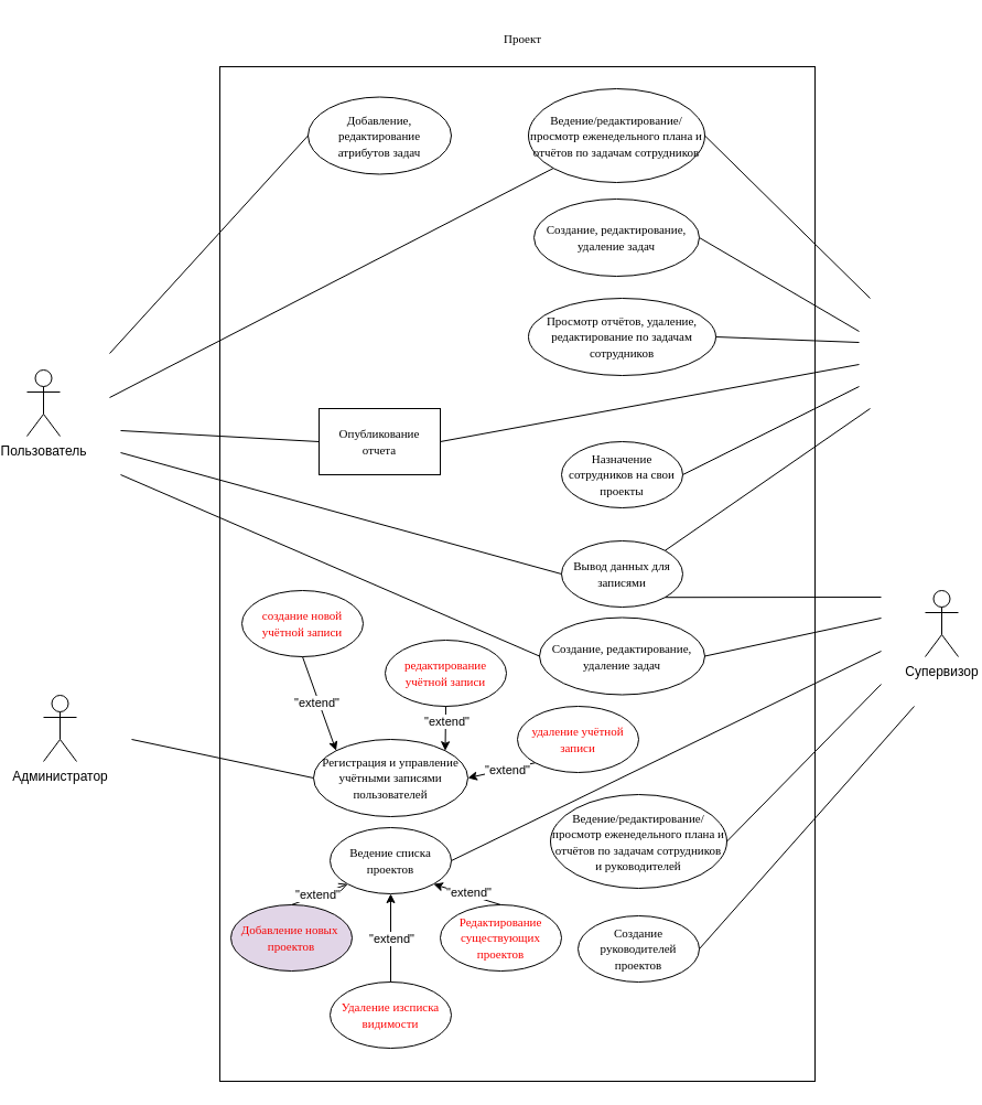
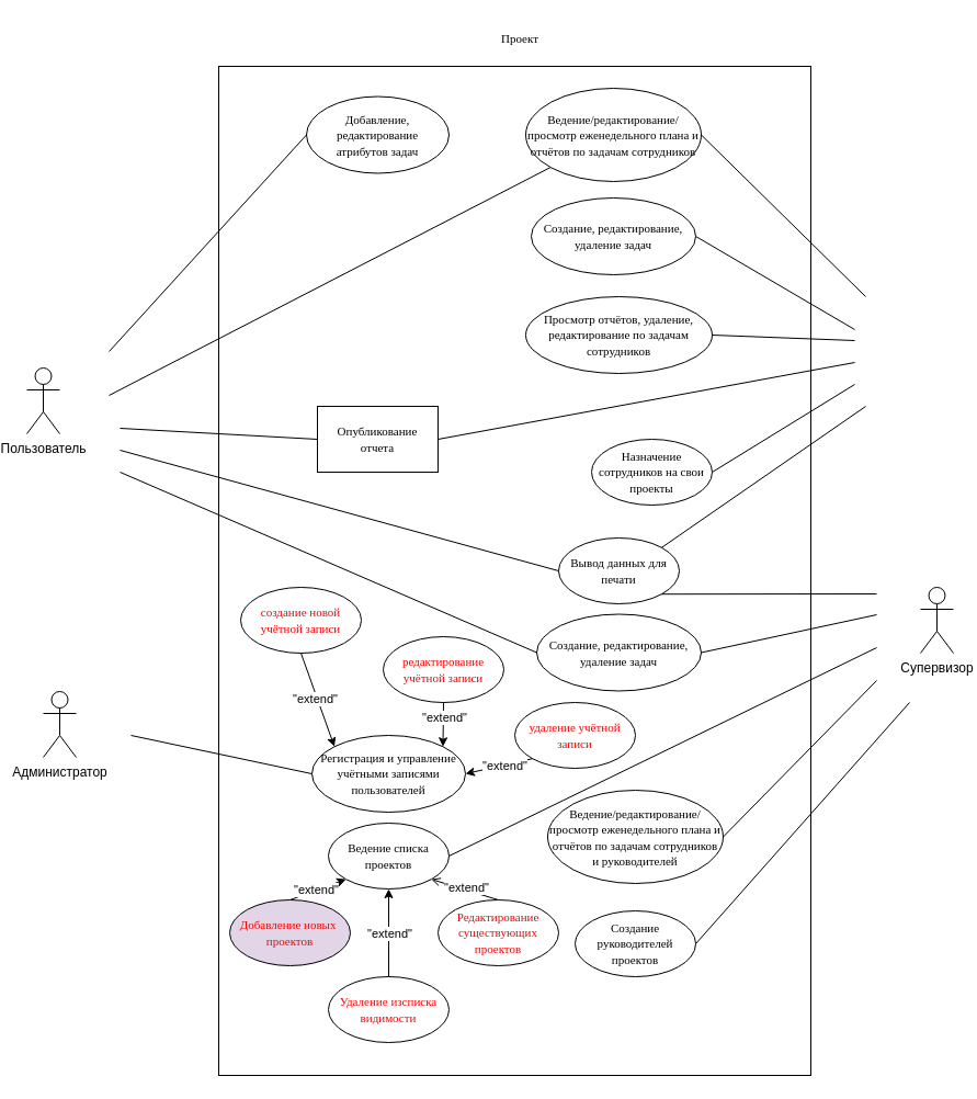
- <mxCell id="10" value="&lt;font face=&quot;Times New Roman&quot;&gt;&lt;span style=&quot;font-size: 11px;&quot;&gt;Назначение сотрудников на свои проекты&lt;/span&gt;&lt;/font&gt;" style="ellipse;whiteSpace=wrap;html=1;" parent="1" vertex="1"><mxGeometry x="505" y="400" width="110" height="60" as="geometry" /></mxCell>
+ <mxCell id="10" value="&lt;font face=&quot;Times New Roman&quot;&gt;&lt;span style=&quot;font-size: 11px;&quot;&gt;Назначение сотрудников на свои проекты&lt;/span&gt;&lt;/font&gt;" style="ellipse;whiteSpace=wrap;html=1;" parent="1" vertex="1"><mxGeometry x="535" y="400" width="110" height="60" as="geometry" /></mxCell>
- <mxCell id="7" value="&lt;span style=&quot;font-family: &amp;quot;Times New Roman&amp;quot;; font-size: 11px;&quot;&gt;Вывод данных для записями&lt;/span&gt;" style="ellipse;whiteSpace=wrap;html=1;" parent="1" vertex="1"><mxGeometry x="505" y="490" width="110" height="60" as="geometry" /></mxCell>
+ <mxCell id="7" value="&lt;span style=&quot;font-family: &amp;quot;Times New Roman&amp;quot;; font-size: 11px;&quot;&gt;Вывод данных для печати&lt;/span&gt;" style="ellipse;whiteSpace=wrap;html=1;" parent="1" vertex="1"><mxGeometry x="505" y="490" width="110" height="60" as="geometry" /></mxCell>
- <mxCell id="41" value="" style="endArrow=open;html=1;rounded=0;entryX=0;entryY=1;entryDx=0;entryDy=0;exitX=0.5;exitY=0;exitDx=0;exitDy=0;" parent="1" source="37" target="19" edge="1"><mxGeometry width="50" height="50" relative="1" as="geometry"><mxPoint x="336" y="830" as="sourcePoint" /><mxPoint x="275" y="781" as="targetPoint" /></mxGeometry></mxCell>
+ <mxCell id="41" value="" style="endArrow=classic;html=1;rounded=0;entryX=0;entryY=1;entryDx=0;entryDy=0;exitX=0.5;exitY=0;exitDx=0;exitDy=0;" parent="1" source="37" target="19" edge="1"><mxGeometry width="50" height="50" relative="1" as="geometry"><mxPoint x="336" y="830" as="sourcePoint" /><mxPoint x="275" y="781" as="targetPoint" /></mxGeometry></mxCell>
- <mxCell id="39" value="" style="endArrow=classic;html=1;rounded=0;entryX=1;entryY=1;entryDx=0;entryDy=0;exitX=0.5;exitY=0;exitDx=0;exitDy=0;" parent="1" source="36" target="19" edge="1"><mxGeometry width="50" height="50" relative="1" as="geometry"><mxPoint x="375" y="870" as="sourcePoint" /><mxPoint x="425" y="820" as="targetPoint" /></mxGeometry></mxCell>
+ <mxCell id="39" value="" style="endArrow=open;html=1;rounded=0;entryX=1;entryY=1;entryDx=0;entryDy=0;exitX=0.5;exitY=0;exitDx=0;exitDy=0;" parent="1" source="36" target="19" edge="1"><mxGeometry width="50" height="50" relative="1" as="geometry"><mxPoint x="375" y="870" as="sourcePoint" /><mxPoint x="425" y="820" as="targetPoint" /></mxGeometry></mxCell>
